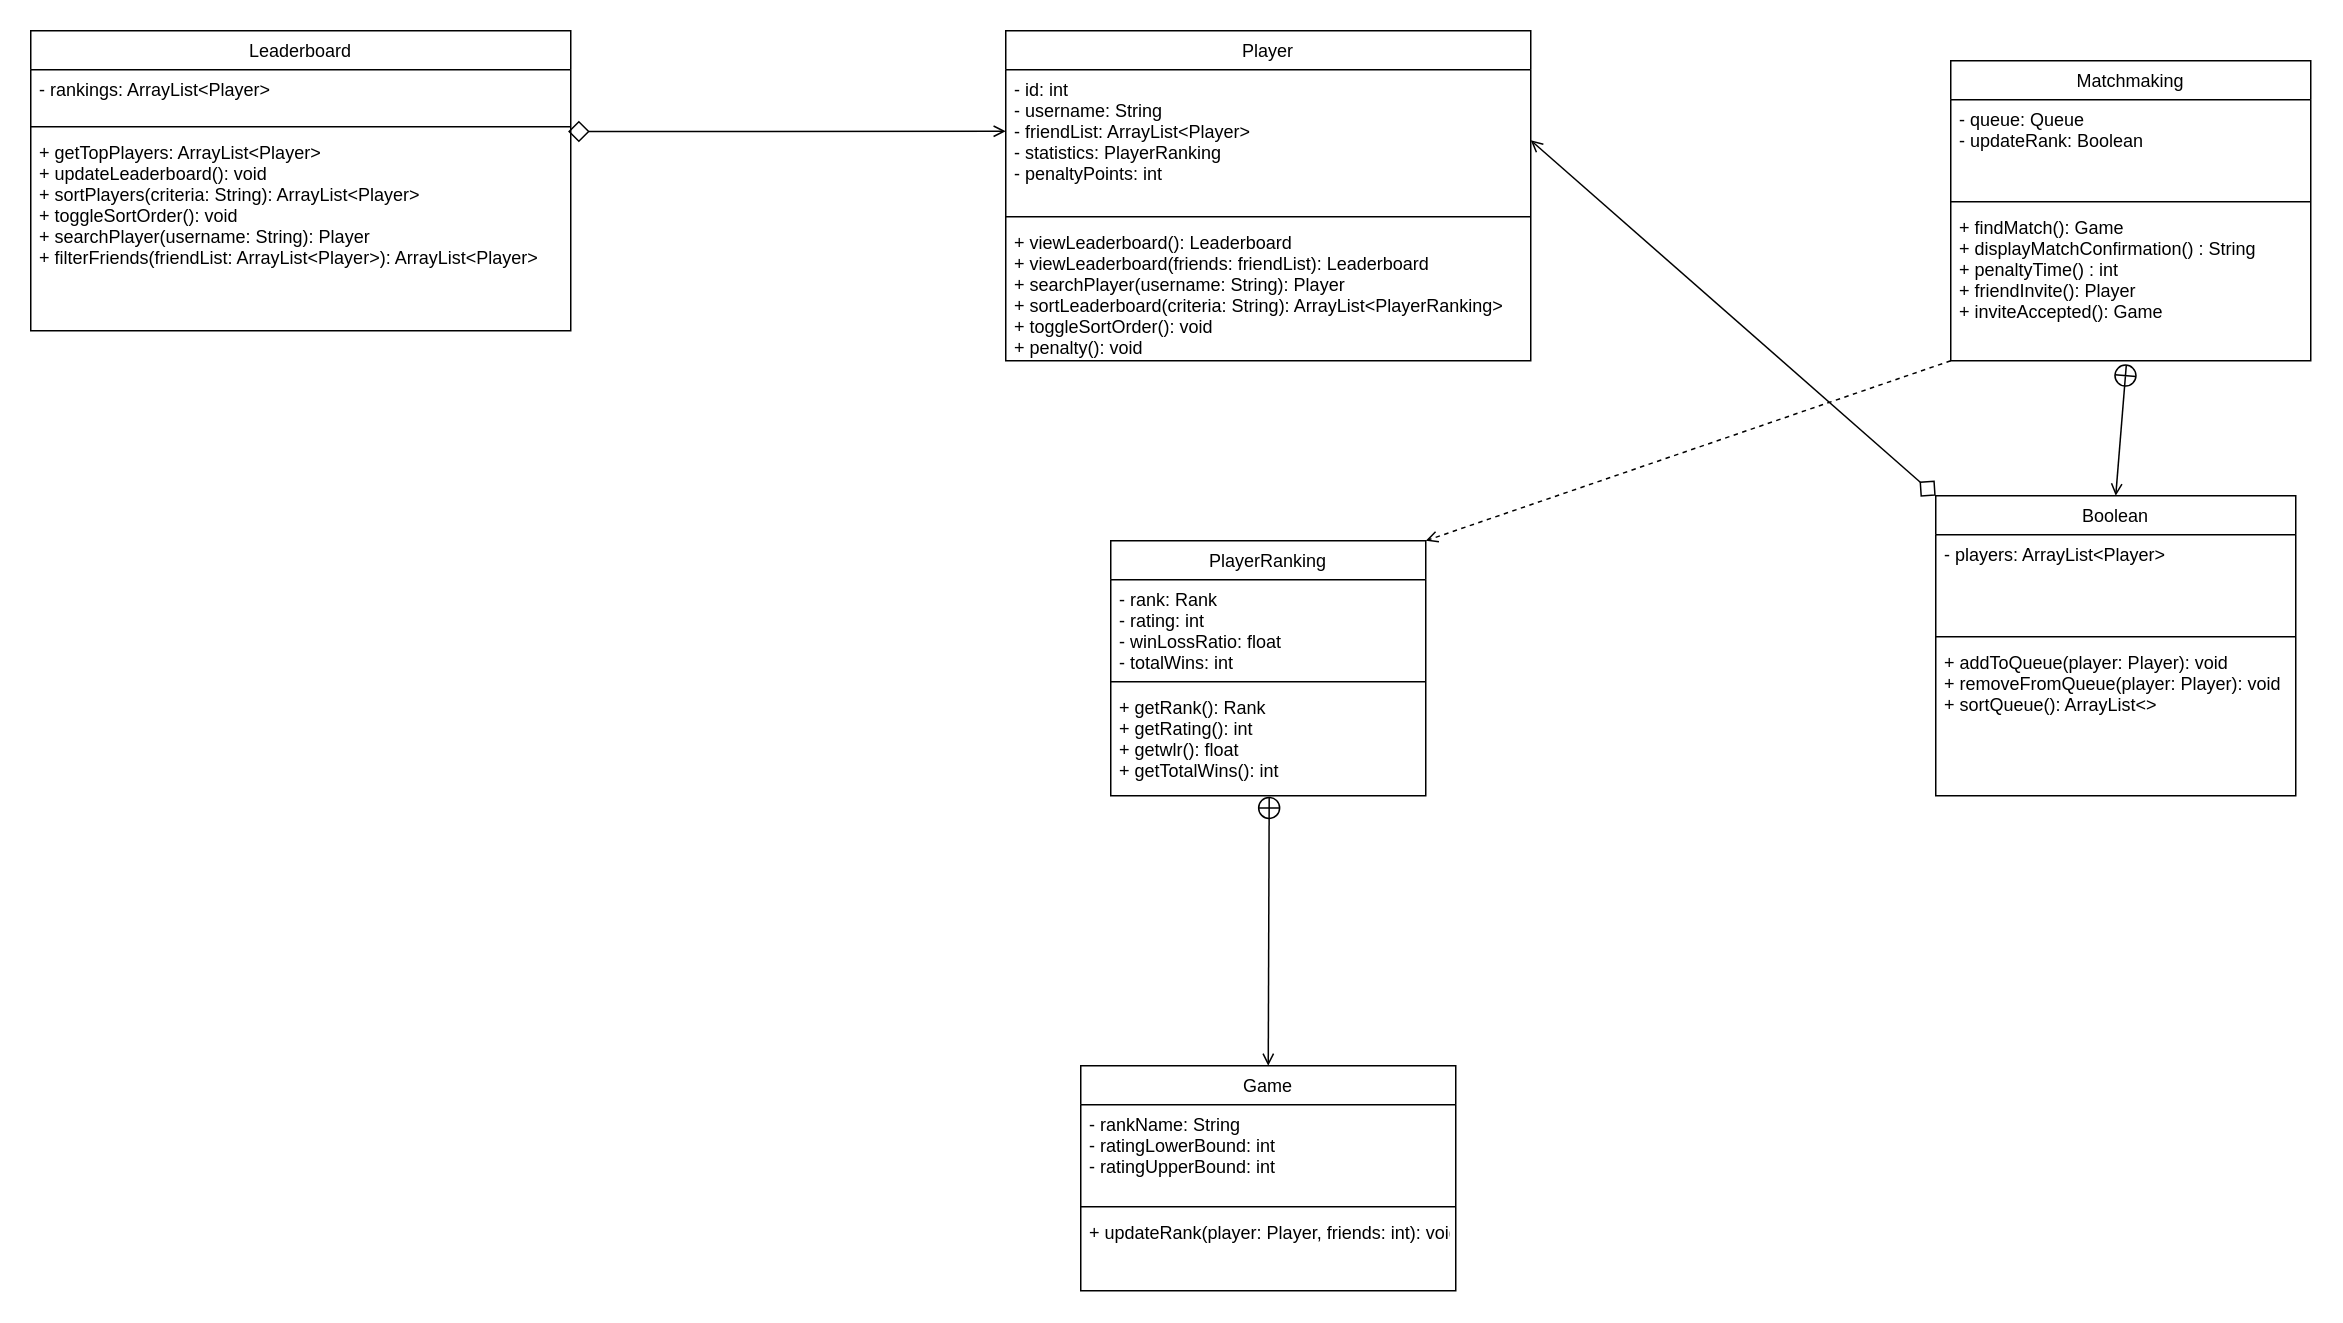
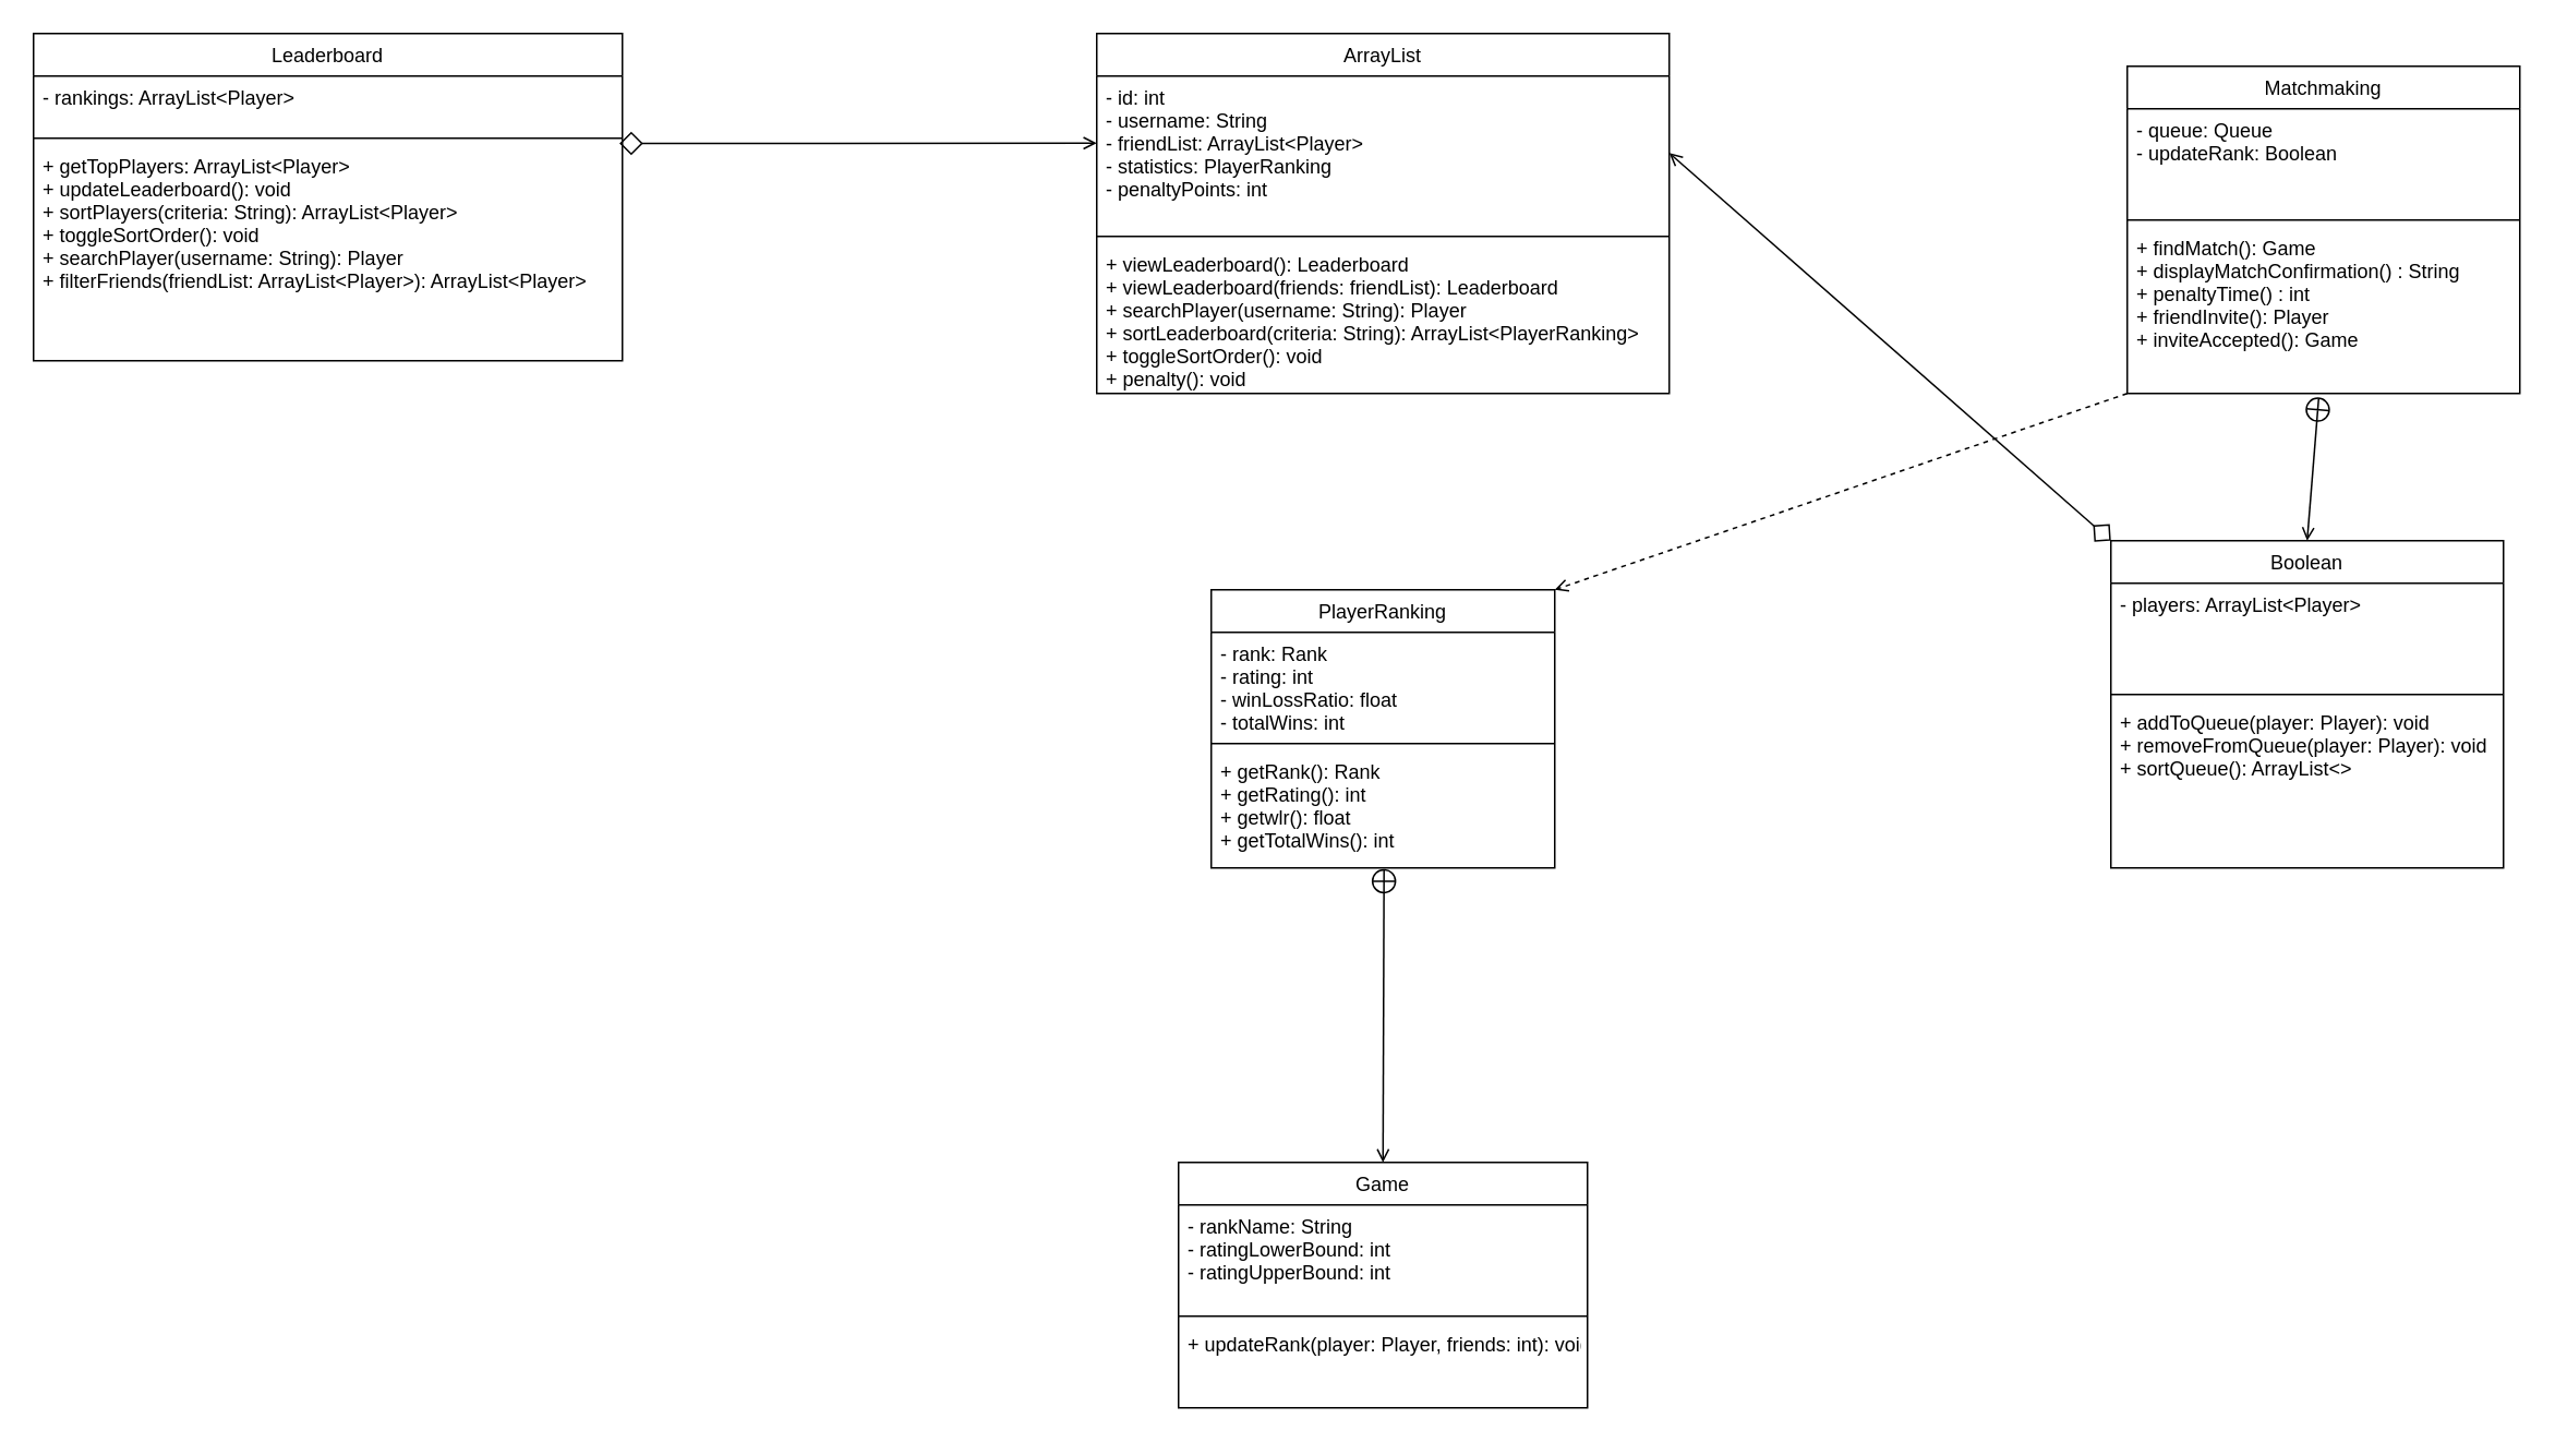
- <mxCell id="2" value="Player" style="swimlane;fontStyle=0;align=center;verticalAlign=top;childLayout=stackLayout;horizontal=1;startSize=26;horizontalStack=0;resizeParent=1;resizeLast=0;collapsible=1;marginBottom=0;rounded=0;shadow=0;strokeWidth=1;" vertex="1" parent="1"><mxGeometry x="670" y="20" width="350" height="220" as="geometry"><mxRectangle x="230" y="140" width="160" height="26" as="alternateBounds" /></mxGeometry></mxCell>
+ <mxCell id="2" value="ArrayList" style="swimlane;fontStyle=0;align=center;verticalAlign=top;childLayout=stackLayout;horizontal=1;startSize=26;horizontalStack=0;resizeParent=1;resizeLast=0;collapsible=1;marginBottom=0;rounded=0;shadow=0;strokeWidth=1;" vertex="1" parent="1"><mxGeometry x="670" y="20" width="350" height="220" as="geometry"><mxRectangle x="230" y="140" width="160" height="26" as="alternateBounds" /></mxGeometry></mxCell>
